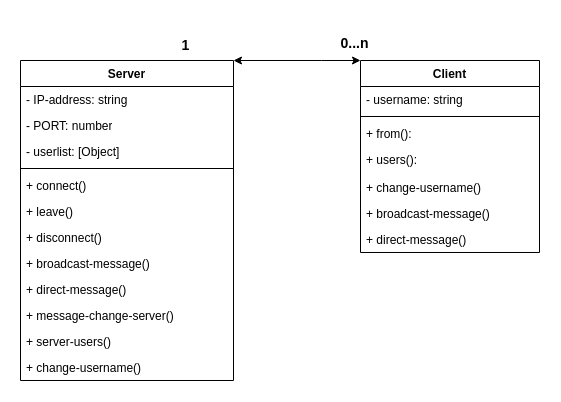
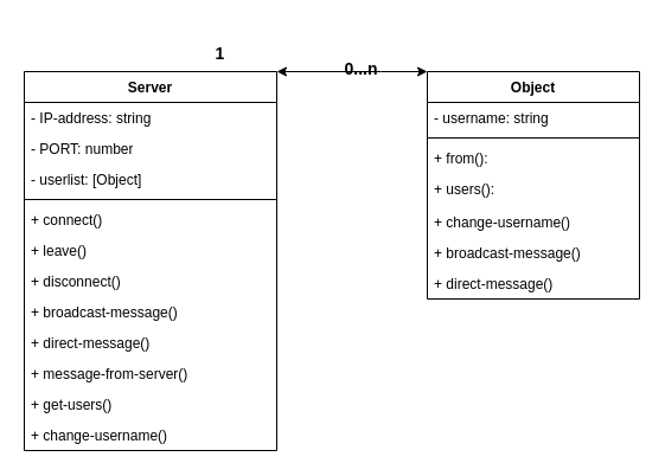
- <mxCell id="25" value="&lt;font style=&quot;font-size: 14px;&quot;&gt;0...n&lt;/font&gt;" style="text;strokeColor=none;fillColor=none;html=1;fontSize=24;fontStyle=1;verticalAlign=middle;align=center;" parent="1" vertex="1"><mxGeometry x="304" y="20" width="100" height="40" as="geometry" /></mxCell>
+ <mxCell id="25" value="&lt;font style=&quot;font-size: 14px;&quot;&gt;0...n&lt;/font&gt;" style="text;strokeColor=none;fillColor=none;html=1;fontSize=24;fontStyle=1;verticalAlign=middle;align=center;" parent="1" vertex="1"><mxGeometry x="254" y="35" width="100" height="40" as="geometry" /></mxCell>
- <mxCell id="2" value="Client" style="swimlane;fontStyle=1;align=center;verticalAlign=top;childLayout=stackLayout;horizontal=1;startSize=26;horizontalStack=0;resizeParent=1;resizeParentMax=0;resizeLast=0;collapsible=1;marginBottom=0;whiteSpace=wrap;html=1;" parent="1" vertex="1"><mxGeometry x="360" y="60" width="179" height="192" as="geometry" /></mxCell>
+ <mxCell id="2" value="Object" style="swimlane;fontStyle=1;align=center;verticalAlign=top;childLayout=stackLayout;horizontal=1;startSize=26;horizontalStack=0;resizeParent=1;resizeParentMax=0;resizeLast=0;collapsible=1;marginBottom=0;whiteSpace=wrap;html=1;" parent="1" vertex="1"><mxGeometry x="360" y="60" width="179" height="192" as="geometry" /></mxCell>
- <mxCell id="21" value="+ message-change-server()" style="text;strokeColor=none;fillColor=none;align=left;verticalAlign=top;spacingLeft=4;spacingRight=4;overflow=hidden;rotatable=0;points=[[0,0.5],[1,0.5]];portConstraint=eastwest;whiteSpace=wrap;html=1;" vertex="1" parent="11"><mxGeometry y="242" width="213" height="26" as="geometry" /></mxCell>
+ <mxCell id="21" value="+ message-from-server()" style="text;strokeColor=none;fillColor=none;align=left;verticalAlign=top;spacingLeft=4;spacingRight=4;overflow=hidden;rotatable=0;points=[[0,0.5],[1,0.5]];portConstraint=eastwest;whiteSpace=wrap;html=1;" vertex="1" parent="11"><mxGeometry y="242" width="213" height="26" as="geometry" /></mxCell>
- <mxCell id="22" value="+ server-users()" style="text;strokeColor=none;fillColor=none;align=left;verticalAlign=top;spacingLeft=4;spacingRight=4;overflow=hidden;rotatable=0;points=[[0,0.5],[1,0.5]];portConstraint=eastwest;whiteSpace=wrap;html=1;" vertex="1" parent="11"><mxGeometry y="268" width="213" height="26" as="geometry" /></mxCell>
+ <mxCell id="22" value="+ get-users()" style="text;strokeColor=none;fillColor=none;align=left;verticalAlign=top;spacingLeft=4;spacingRight=4;overflow=hidden;rotatable=0;points=[[0,0.5],[1,0.5]];portConstraint=eastwest;whiteSpace=wrap;html=1;" vertex="1" parent="11"><mxGeometry y="268" width="213" height="26" as="geometry" /></mxCell>
